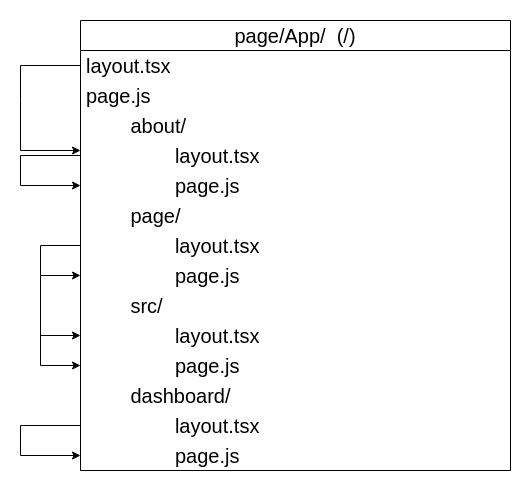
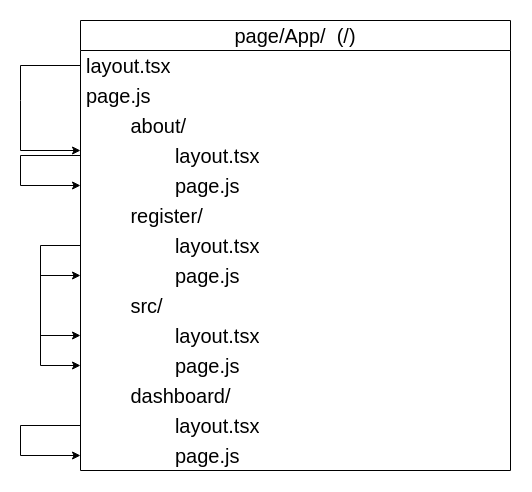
- <mxCell id="8" value="&lt;span style=&quot;white-space: pre;&quot;&gt;&#09;&lt;/span&gt;page/" style="text;strokeColor=none;fillColor=none;align=left;verticalAlign=middle;spacingLeft=4;spacingRight=4;overflow=hidden;points=[[0,0.5],[1,0.5]];portConstraint=eastwest;rotatable=0;whiteSpace=wrap;html=1;fontSize=20;" vertex="1" parent="2"><mxGeometry y="180" width="430" height="30" as="geometry" /></mxCell>
+ <mxCell id="8" value="&lt;span style=&quot;white-space: pre;&quot;&gt;&#09;&lt;/span&gt;register/" style="text;strokeColor=none;fillColor=none;align=left;verticalAlign=middle;spacingLeft=4;spacingRight=4;overflow=hidden;points=[[0,0.5],[1,0.5]];portConstraint=eastwest;rotatable=0;whiteSpace=wrap;html=1;fontSize=20;" vertex="1" parent="2"><mxGeometry y="180" width="430" height="30" as="geometry" /></mxCell>
